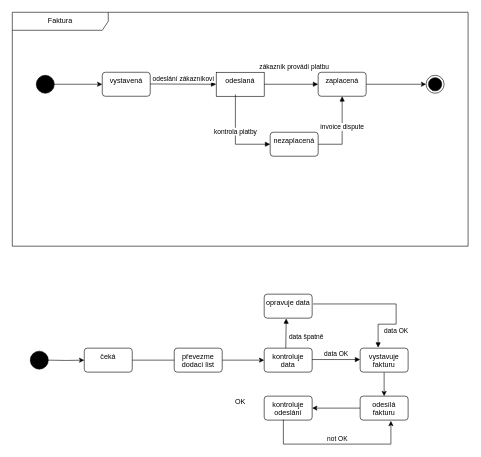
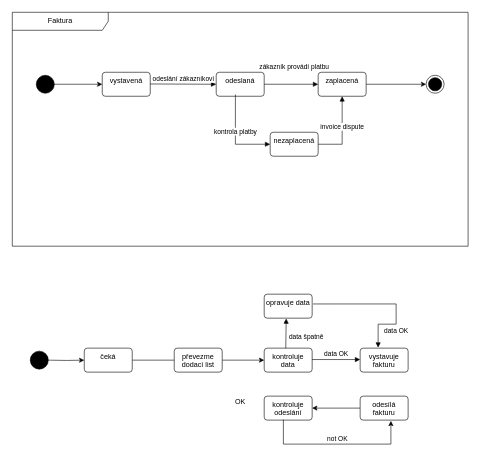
- <mxCell id="6" value="odeslaná" style="html=1;align=center;verticalAlign=top;absoluteArcSize=1;arcSize=10;dashed=0;whiteSpace=wrap;rounded=0;" parent="2" vertex="1"><mxGeometry x="340" y="100" width="80" height="40" as="geometry" /></mxCell>
+ <mxCell id="6" value="odeslaná" style="html=1;align=center;verticalAlign=top;rounded=1;absoluteArcSize=1;arcSize=10;dashed=0;whiteSpace=wrap;" parent="2" vertex="1"><mxGeometry x="340" y="100" width="80" height="40" as="geometry" /></mxCell>
- <mxCell id="22" value="" style="edgeStyle=orthogonalEdgeStyle;rounded=0;orthogonalLoop=1;jettySize=auto;html=1;" parent="1" source="23" target="25" edge="1"><mxGeometry relative="1" as="geometry" /></mxCell>
